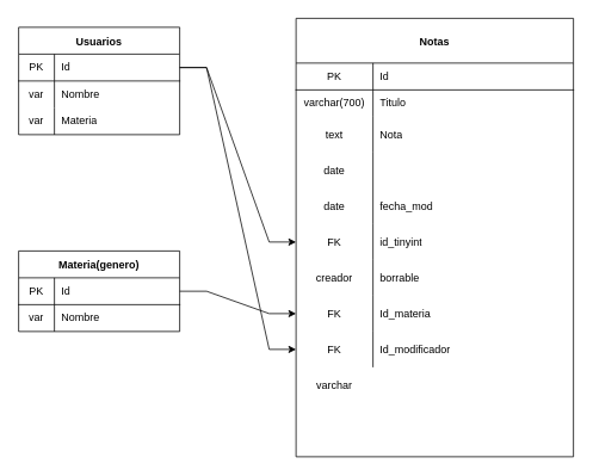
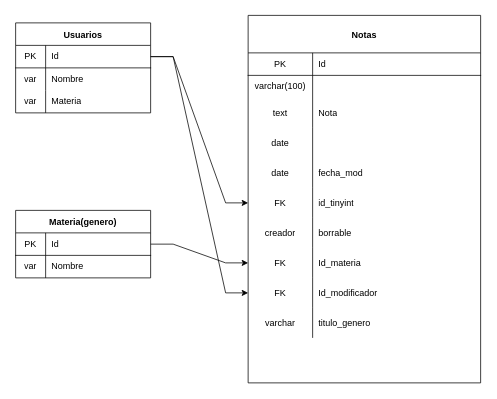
- <mxCell id="17" value="varchar(700)" style="shape=partialRectangle;html=1;whiteSpace=wrap;connectable=0;fillColor=none;top=0;left=0;bottom=0;right=0;overflow=hidden;" parent="16" vertex="1"><mxGeometry width="86" height="30" as="geometry" /></mxCell>
+ <mxCell id="17" value="varchar(100)" style="shape=partialRectangle;html=1;whiteSpace=wrap;connectable=0;fillColor=none;top=0;left=0;bottom=0;right=0;overflow=hidden;" parent="16" vertex="1"><mxGeometry width="86" height="30" as="geometry" /></mxCell>
- <mxCell id="18" value="Titulo" style="shape=partialRectangle;html=1;whiteSpace=wrap;connectable=0;fillColor=none;top=0;left=0;bottom=0;right=0;align=left;spacingLeft=6;overflow=hidden;" parent="16" vertex="1"><mxGeometry x="86" width="224" height="30" as="geometry" /></mxCell>
+ <mxCell id="41" value="titulo_genero" style="shape=partialRectangle;html=1;whiteSpace=wrap;connectable=0;fillColor=none;top=0;left=0;bottom=0;right=0;align=left;spacingLeft=6;overflow=hidden;" vertex="1" parent="39"><mxGeometry x="86" width="224" height="40" as="geometry" /></mxCell>
